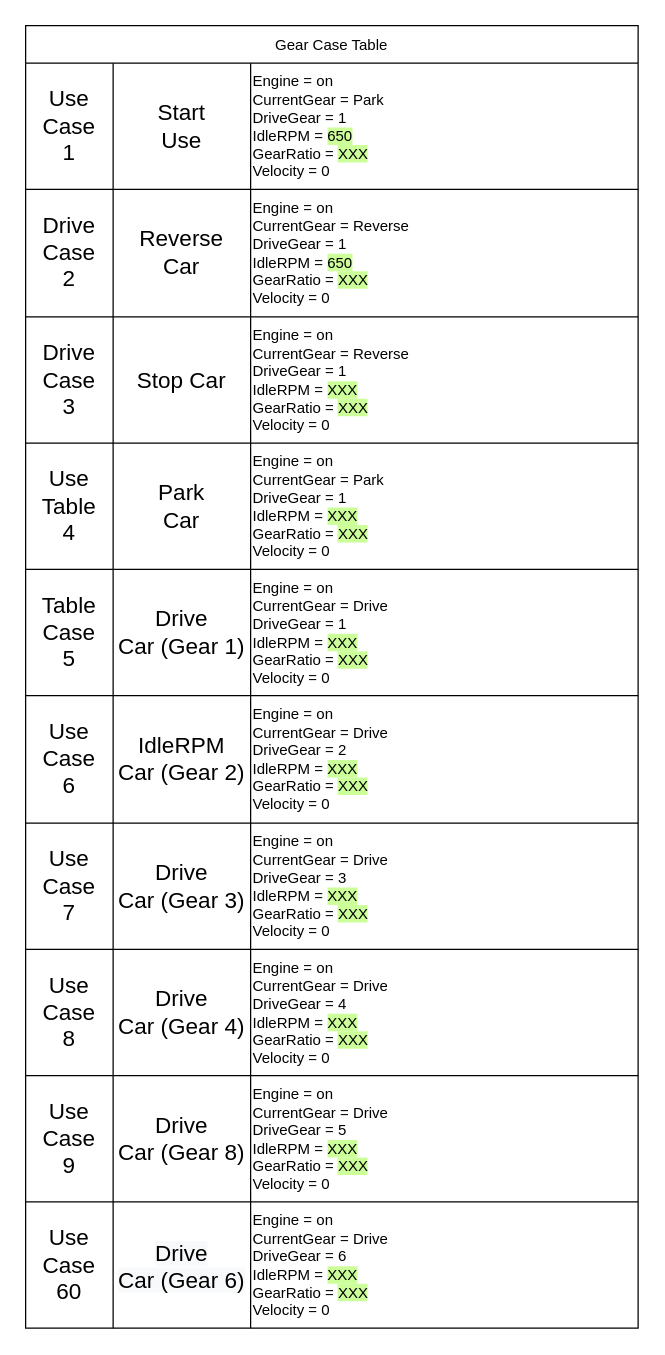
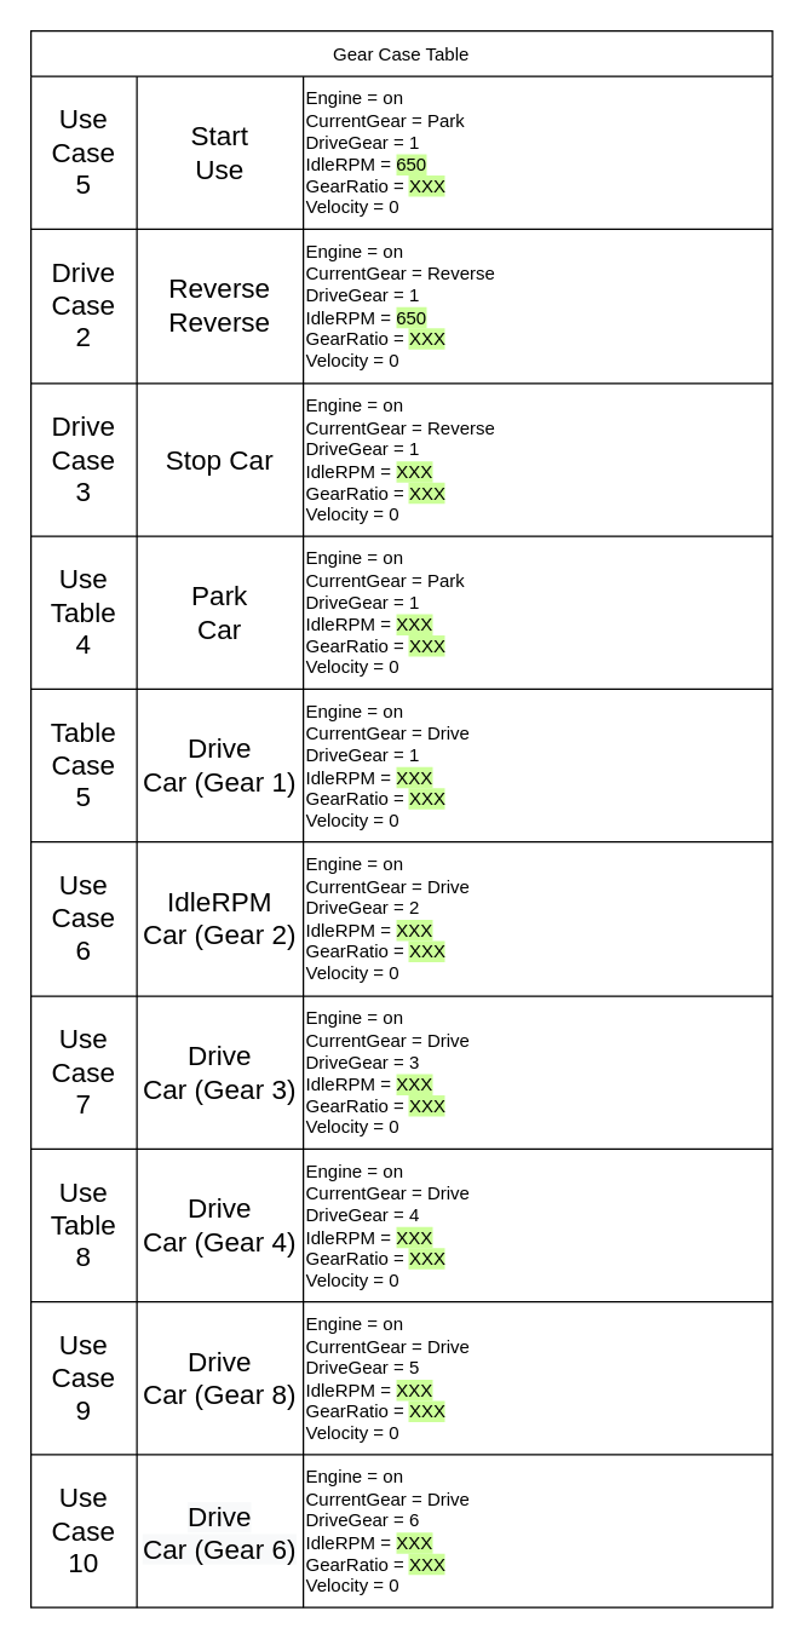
- <mxCell id="4" value="&lt;font style=&quot;font-size: 18px&quot;&gt;Use Case&lt;br&gt;1&lt;/font&gt;" style="shape=partialRectangle;html=1;whiteSpace=wrap;connectable=0;overflow=hidden;fillColor=none;top=0;left=0;bottom=0;right=0;pointerEvents=1;" vertex="1" parent="3"><mxGeometry width="70" height="101" as="geometry"><mxRectangle width="70" height="101" as="alternateBounds" /></mxGeometry></mxCell>
+ <mxCell id="4" value="&lt;font style=&quot;font-size: 18px&quot;&gt;Use Case&lt;br&gt;5&lt;/font&gt;" style="shape=partialRectangle;html=1;whiteSpace=wrap;connectable=0;overflow=hidden;fillColor=none;top=0;left=0;bottom=0;right=0;pointerEvents=1;" vertex="1" parent="3"><mxGeometry width="70" height="101" as="geometry"><mxRectangle width="70" height="101" as="alternateBounds" /></mxGeometry></mxCell>
- <mxCell id="9" value="&lt;span style=&quot;font-size: 18px&quot;&gt;Reverse&lt;/span&gt;&lt;br style=&quot;font-size: 18px&quot;&gt;&lt;span style=&quot;font-size: 18px&quot;&gt;Car&lt;/span&gt;" style="shape=partialRectangle;html=1;whiteSpace=wrap;connectable=0;overflow=hidden;fillColor=none;top=0;left=0;bottom=0;right=0;pointerEvents=1;" vertex="1" parent="7"><mxGeometry x="70" width="110" height="102" as="geometry"><mxRectangle width="110" height="102" as="alternateBounds" /></mxGeometry></mxCell>
+ <mxCell id="9" value="&lt;span style=&quot;font-size: 18px&quot;&gt;Reverse&lt;/span&gt;&lt;br style=&quot;font-size: 18px&quot;&gt;&lt;span style=&quot;font-size: 18px&quot;&gt;Reverse&lt;/span&gt;" style="shape=partialRectangle;html=1;whiteSpace=wrap;connectable=0;overflow=hidden;fillColor=none;top=0;left=0;bottom=0;right=0;pointerEvents=1;" vertex="1" parent="7"><mxGeometry x="70" width="110" height="102" as="geometry"><mxRectangle width="110" height="102" as="alternateBounds" /></mxGeometry></mxCell>
- <mxCell id="32" value="&lt;span style=&quot;font-size: 18px&quot;&gt;Use Case&lt;/span&gt;&lt;br style=&quot;font-size: 18px&quot;&gt;&lt;span style=&quot;font-size: 18px&quot;&gt;8&lt;/span&gt;" style="shape=partialRectangle;html=1;whiteSpace=wrap;connectable=0;overflow=hidden;fillColor=none;top=0;left=0;bottom=0;right=0;pointerEvents=1;" vertex="1" parent="31"><mxGeometry width="70" height="101" as="geometry"><mxRectangle width="70" height="101" as="alternateBounds" /></mxGeometry></mxCell>
+ <mxCell id="32" value="&lt;span style=&quot;font-size: 18px&quot;&gt;Use Table&lt;/span&gt;&lt;br style=&quot;font-size: 18px&quot;&gt;&lt;span style=&quot;font-size: 18px&quot;&gt;8&lt;/span&gt;" style="shape=partialRectangle;html=1;whiteSpace=wrap;connectable=0;overflow=hidden;fillColor=none;top=0;left=0;bottom=0;right=0;pointerEvents=1;" vertex="1" parent="31"><mxGeometry width="70" height="101" as="geometry"><mxRectangle width="70" height="101" as="alternateBounds" /></mxGeometry></mxCell>
- <mxCell id="40" value="&lt;span style=&quot;font-size: 18px&quot;&gt;Use Case&lt;/span&gt;&lt;br style=&quot;font-size: 18px&quot;&gt;&lt;span style=&quot;font-size: 18px&quot;&gt;60&lt;/span&gt;" style="shape=partialRectangle;html=1;whiteSpace=wrap;connectable=0;overflow=hidden;fillColor=none;top=0;left=0;bottom=0;right=0;pointerEvents=1;" vertex="1" parent="39"><mxGeometry width="70" height="101" as="geometry"><mxRectangle width="70" height="101" as="alternateBounds" /></mxGeometry></mxCell>
+ <mxCell id="40" value="&lt;span style=&quot;font-size: 18px&quot;&gt;Use Case&lt;/span&gt;&lt;br style=&quot;font-size: 18px&quot;&gt;&lt;span style=&quot;font-size: 18px&quot;&gt;10&lt;/span&gt;" style="shape=partialRectangle;html=1;whiteSpace=wrap;connectable=0;overflow=hidden;fillColor=none;top=0;left=0;bottom=0;right=0;pointerEvents=1;" vertex="1" parent="39"><mxGeometry width="70" height="101" as="geometry"><mxRectangle width="70" height="101" as="alternateBounds" /></mxGeometry></mxCell>
